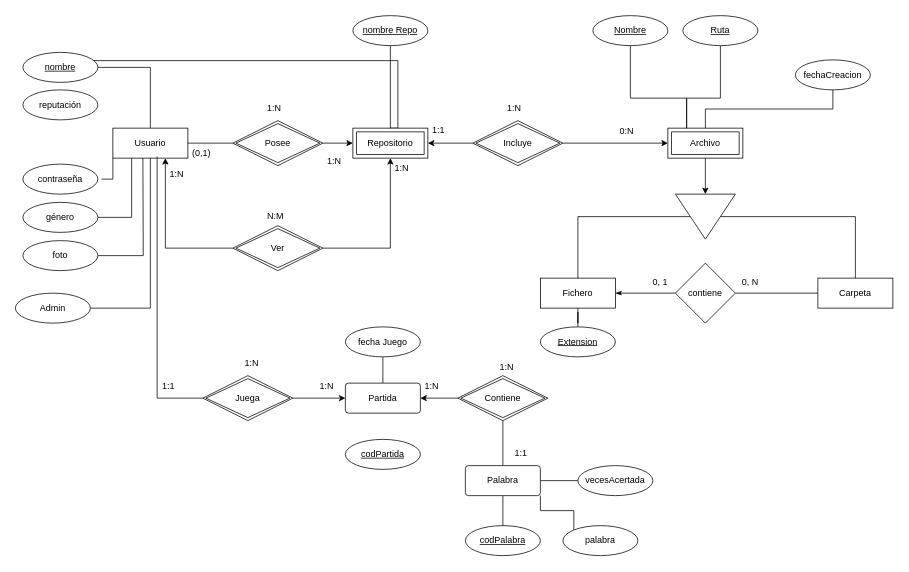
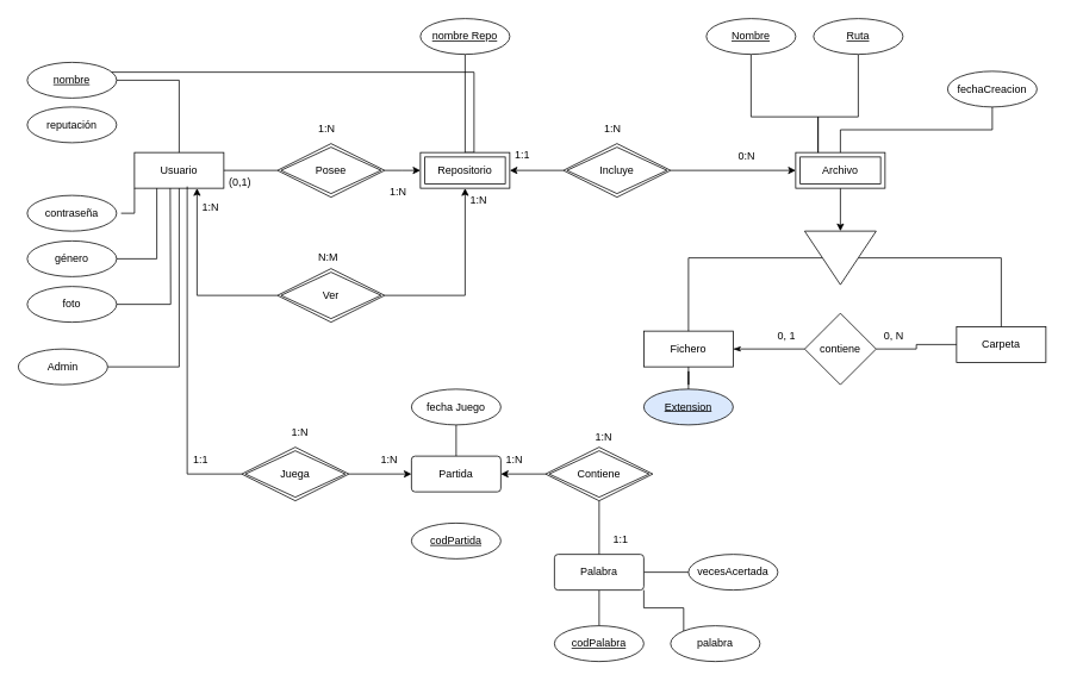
- <mxCell id="33" value="Carpeta" style="whiteSpace=wrap;html=1;align=center;" vertex="1" parent="1"><mxGeometry x="1090" y="370" width="100" height="40" as="geometry" /></mxCell>
+ <mxCell id="33" value="Carpeta" style="whiteSpace=wrap;html=1;align=center;" vertex="1" parent="1"><mxGeometry x="1070" y="365" width="100" height="40" as="geometry" /></mxCell>
- <mxCell id="78" value="Extension" style="ellipse;whiteSpace=wrap;html=1;align=center;fontStyle=4" vertex="1" parent="1"><mxGeometry x="720" y="435" width="100" height="40" as="geometry" /></mxCell>
+ <mxCell id="78" value="Extension" style="ellipse;whiteSpace=wrap;html=1;align=center;fontStyle=4;fillColor=#dae8fc;" vertex="1" parent="1"><mxGeometry x="720" y="435" width="100" height="40" as="geometry" /></mxCell>
